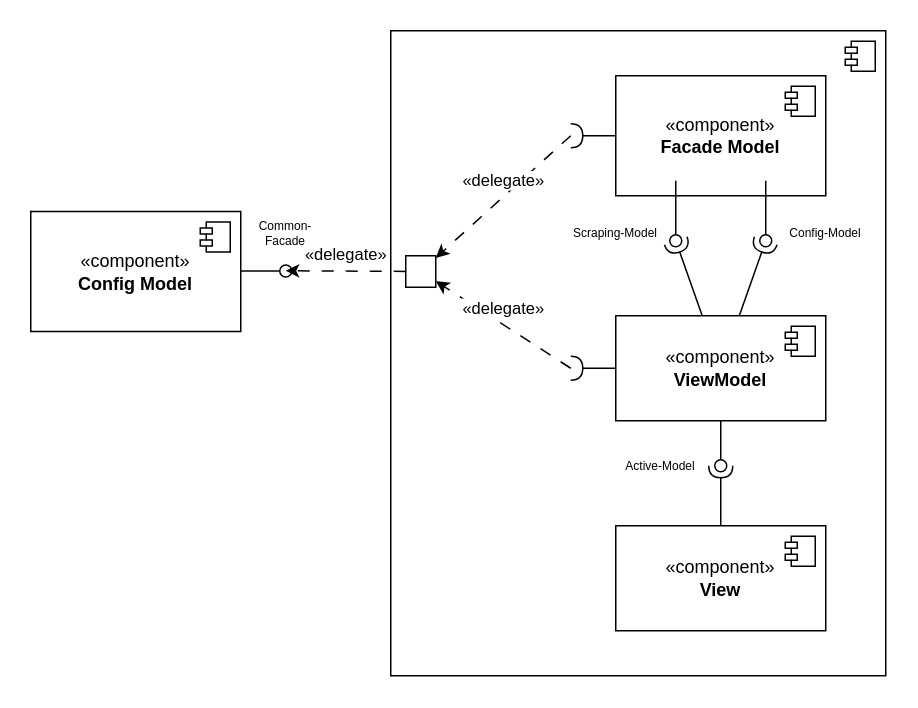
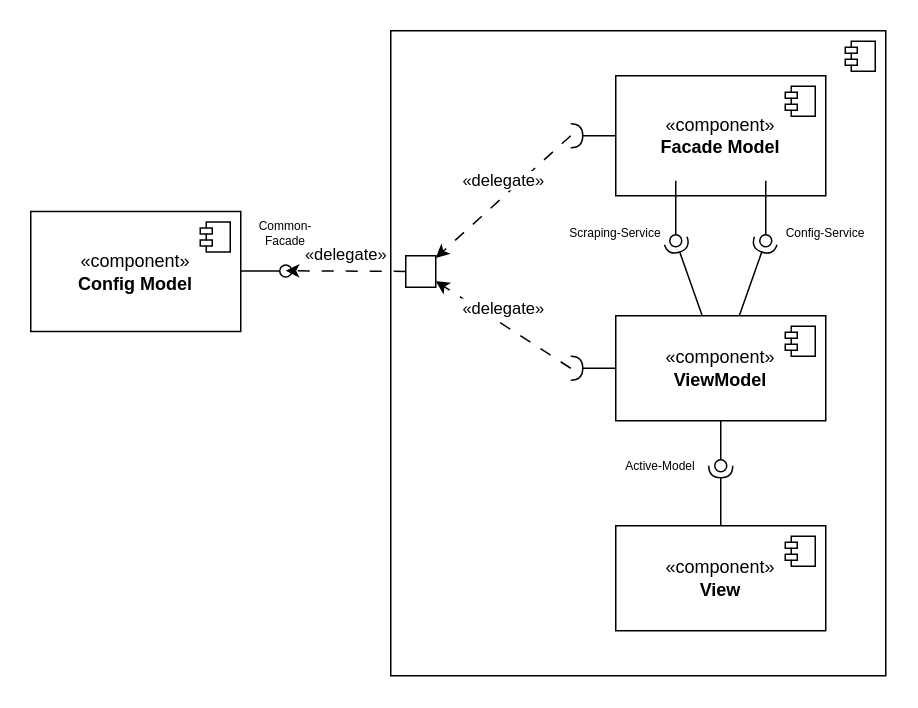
- <mxCell id="20" value="Scraping-Model" style="text;html=1;align=center;verticalAlign=middle;whiteSpace=wrap;rounded=0;fontSize=8;" vertex="1" parent="1"><mxGeometry x="370" y="140" width="80" height="30" as="geometry" /></mxCell>
+ <mxCell id="20" value="Scraping-Service" style="text;html=1;align=center;verticalAlign=middle;whiteSpace=wrap;rounded=0;fontSize=8;" vertex="1" parent="1"><mxGeometry x="370" y="140" width="80" height="30" as="geometry" /></mxCell>
- <mxCell id="21" value="Config-Model" style="text;html=1;align=center;verticalAlign=middle;whiteSpace=wrap;rounded=0;fontSize=8;" vertex="1" parent="1"><mxGeometry x="520" y="140" width="60" height="30" as="geometry" /></mxCell>
+ <mxCell id="21" value="Config-Service" style="text;html=1;align=center;verticalAlign=middle;whiteSpace=wrap;rounded=0;fontSize=8;" vertex="1" parent="1"><mxGeometry x="520" y="140" width="60" height="30" as="geometry" /></mxCell>
